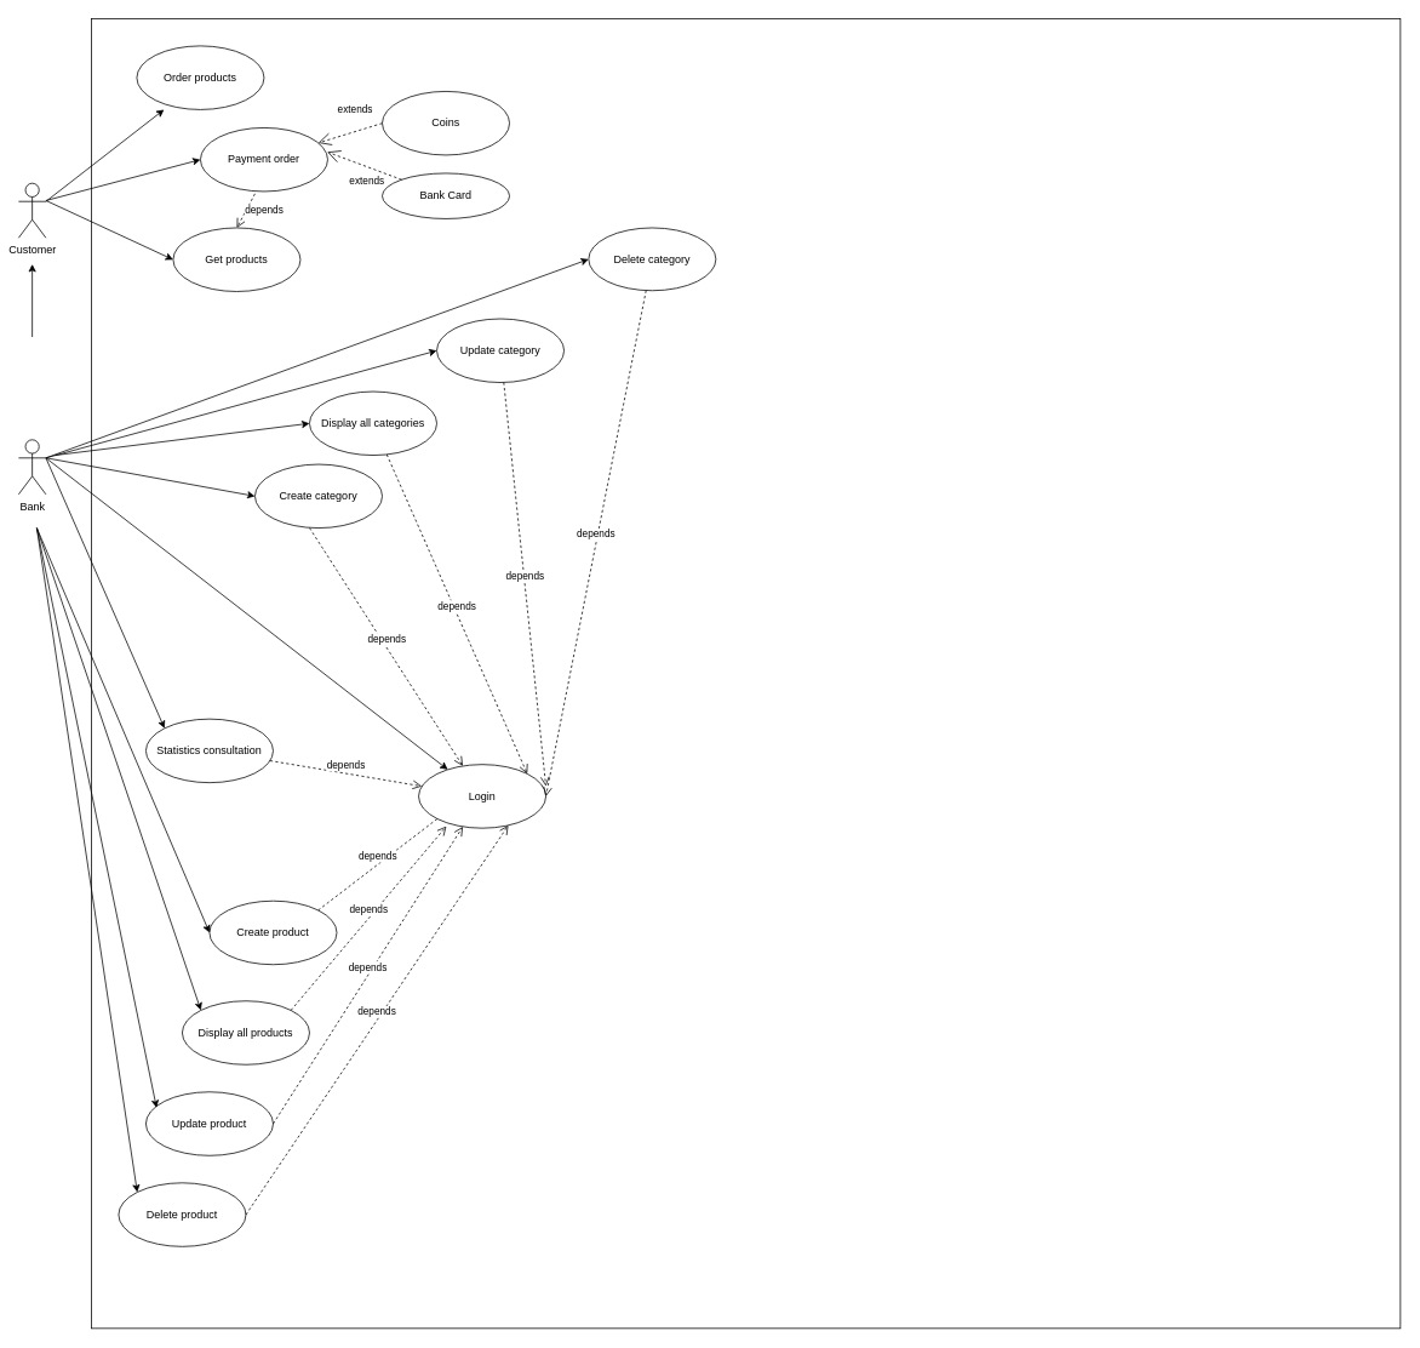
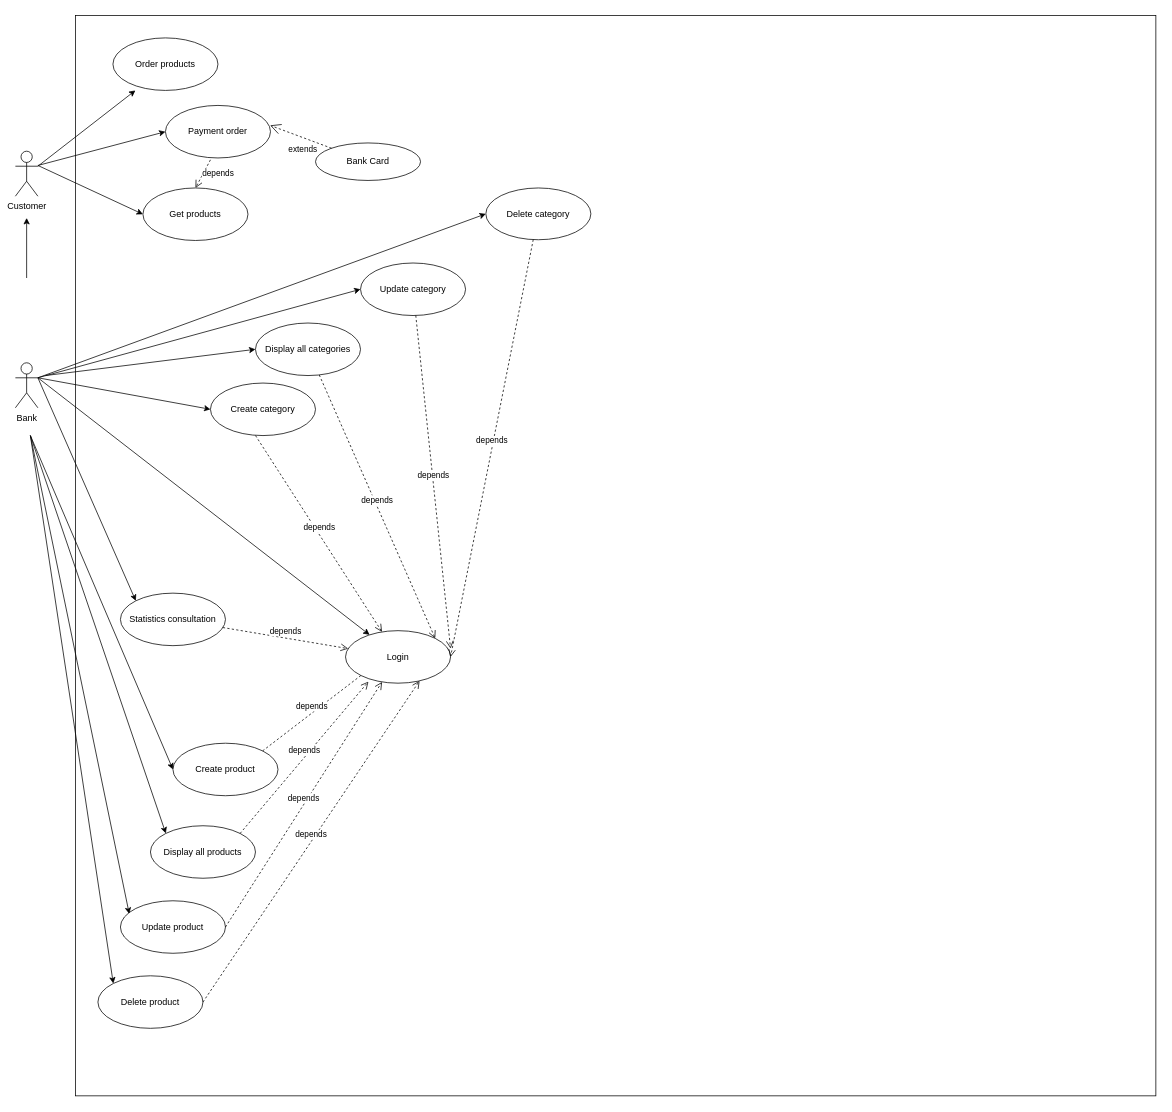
- <mxCell id="28" value="Coins" style="ellipse;whiteSpace=wrap;html=1;" vertex="1" parent="1"><mxGeometry x="420" y="100" width="140" height="70" as="geometry" /></mxCell>
- <mxCell id="30" value="extends" style="endArrow=open;endSize=12;dashed=1;html=1;exitX=0;exitY=0.5;exitDx=0;exitDy=0;" edge="1" parent="1" source="28" target="13"><mxGeometry x="-0.341" y="-23" width="160" relative="1" as="geometry"><mxPoint x="610" y="190" as="sourcePoint" /><mxPoint x="770" y="190" as="targetPoint" /><mxPoint as="offset" /></mxGeometry></mxCell>
